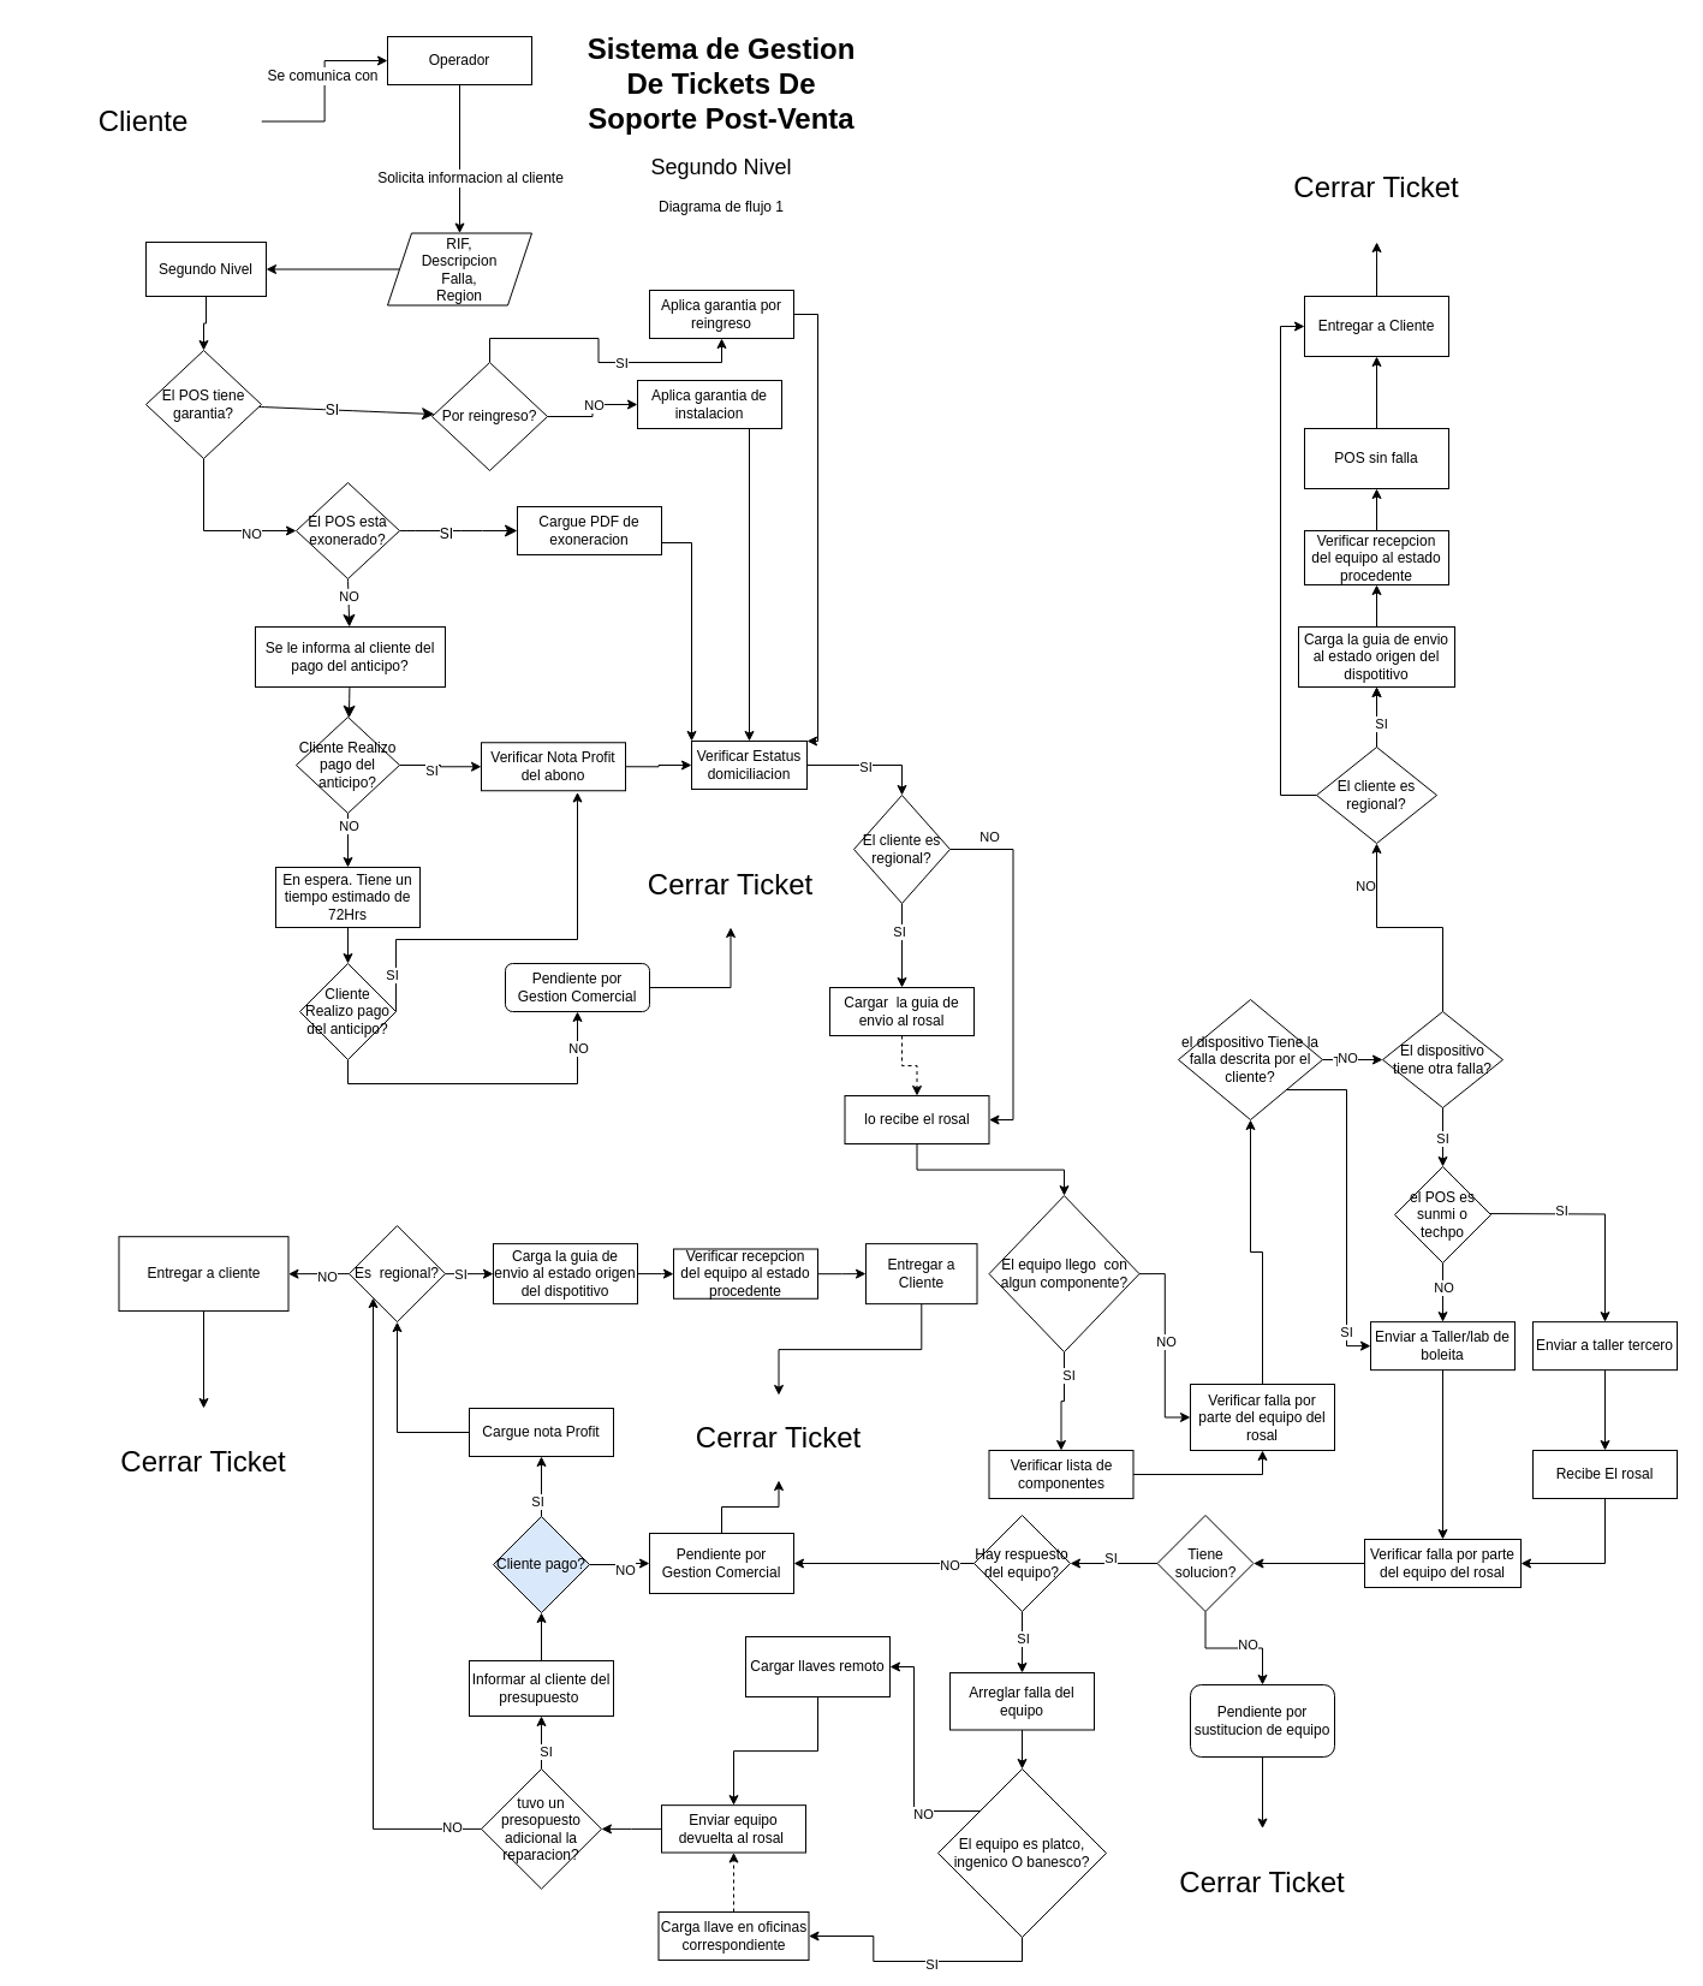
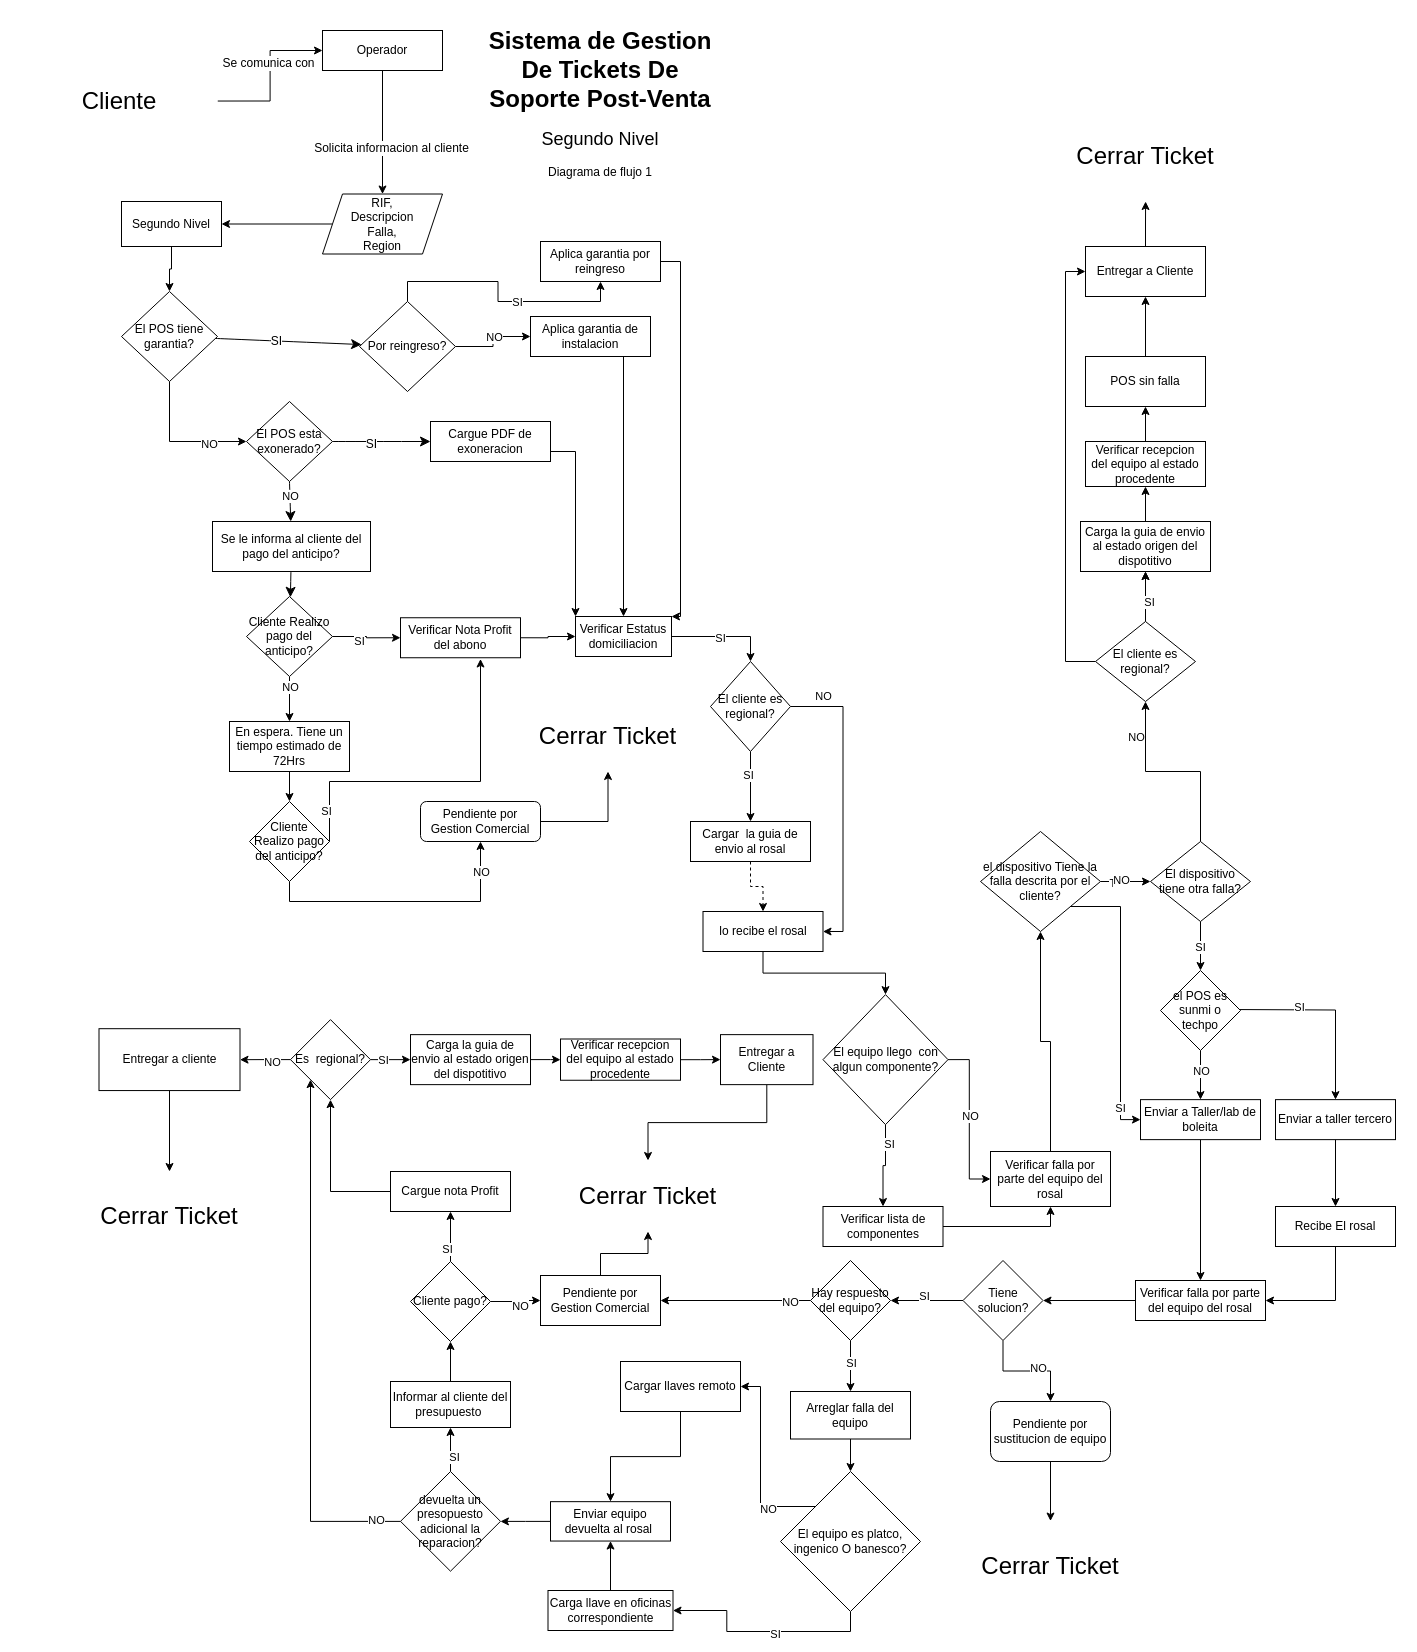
- <mxCell id="118" value="Cliente pago?" style="rhombus;whiteSpace=wrap;html=1;fillColor=#dae8fc;" parent="1" vertex="1"><mxGeometry x="410" y="1261" width="80" height="80" as="geometry" /></mxCell>
+ <mxCell id="118" value="Cliente pago?" style="rhombus;whiteSpace=wrap;html=1;" parent="1" vertex="1"><mxGeometry x="410" y="1261" width="80" height="80" as="geometry" /></mxCell>
- <mxCell id="147" value="tuvo un presopuesto adicional la reparacion?" style="rhombus;whiteSpace=wrap;html=1;" parent="1" vertex="1"><mxGeometry x="400" y="1471" width="100" height="99.69" as="geometry" /></mxCell>
+ <mxCell id="147" value="devuelta un presopuesto adicional la reparacion?" style="rhombus;whiteSpace=wrap;html=1;" parent="1" vertex="1"><mxGeometry x="400" y="1471" width="100" height="99.69" as="geometry" /></mxCell>
- <mxCell id="96" style="edgeStyle=orthogonalEdgeStyle;rounded=0;orthogonalLoop=1;jettySize=auto;html=1;exitX=0.5;exitY=0;exitDx=0;exitDy=0;entryX=0.5;entryY=1;entryDx=0;entryDy=0;fontFamily=Helvetica;fontSize=11;fontColor=default;labelBackgroundColor=default;resizable=0;dashed=1;" parent="1" source="97" target="101" edge="1"><mxGeometry relative="1" as="geometry" /></mxCell>
+ <mxCell id="96" style="edgeStyle=orthogonalEdgeStyle;rounded=0;orthogonalLoop=1;jettySize=auto;html=1;exitX=0.5;exitY=0;exitDx=0;exitDy=0;entryX=0.5;entryY=1;entryDx=0;entryDy=0;fontFamily=Helvetica;fontSize=11;fontColor=default;labelBackgroundColor=default;resizable=0;" parent="1" source="97" target="101" edge="1"><mxGeometry relative="1" as="geometry" /></mxCell>
